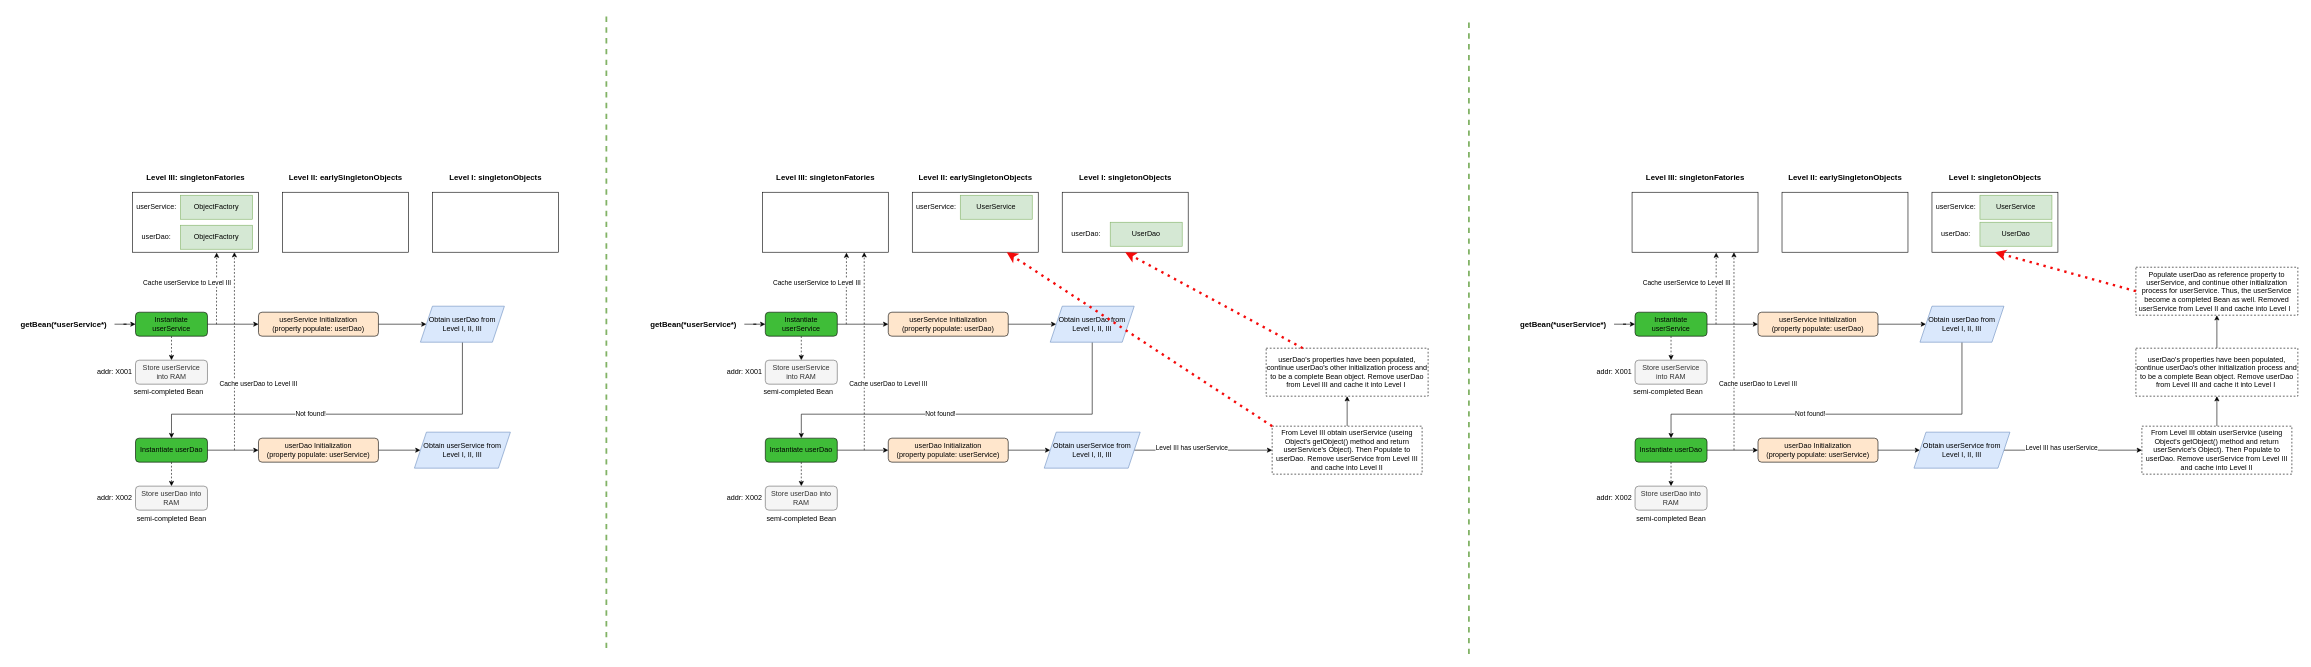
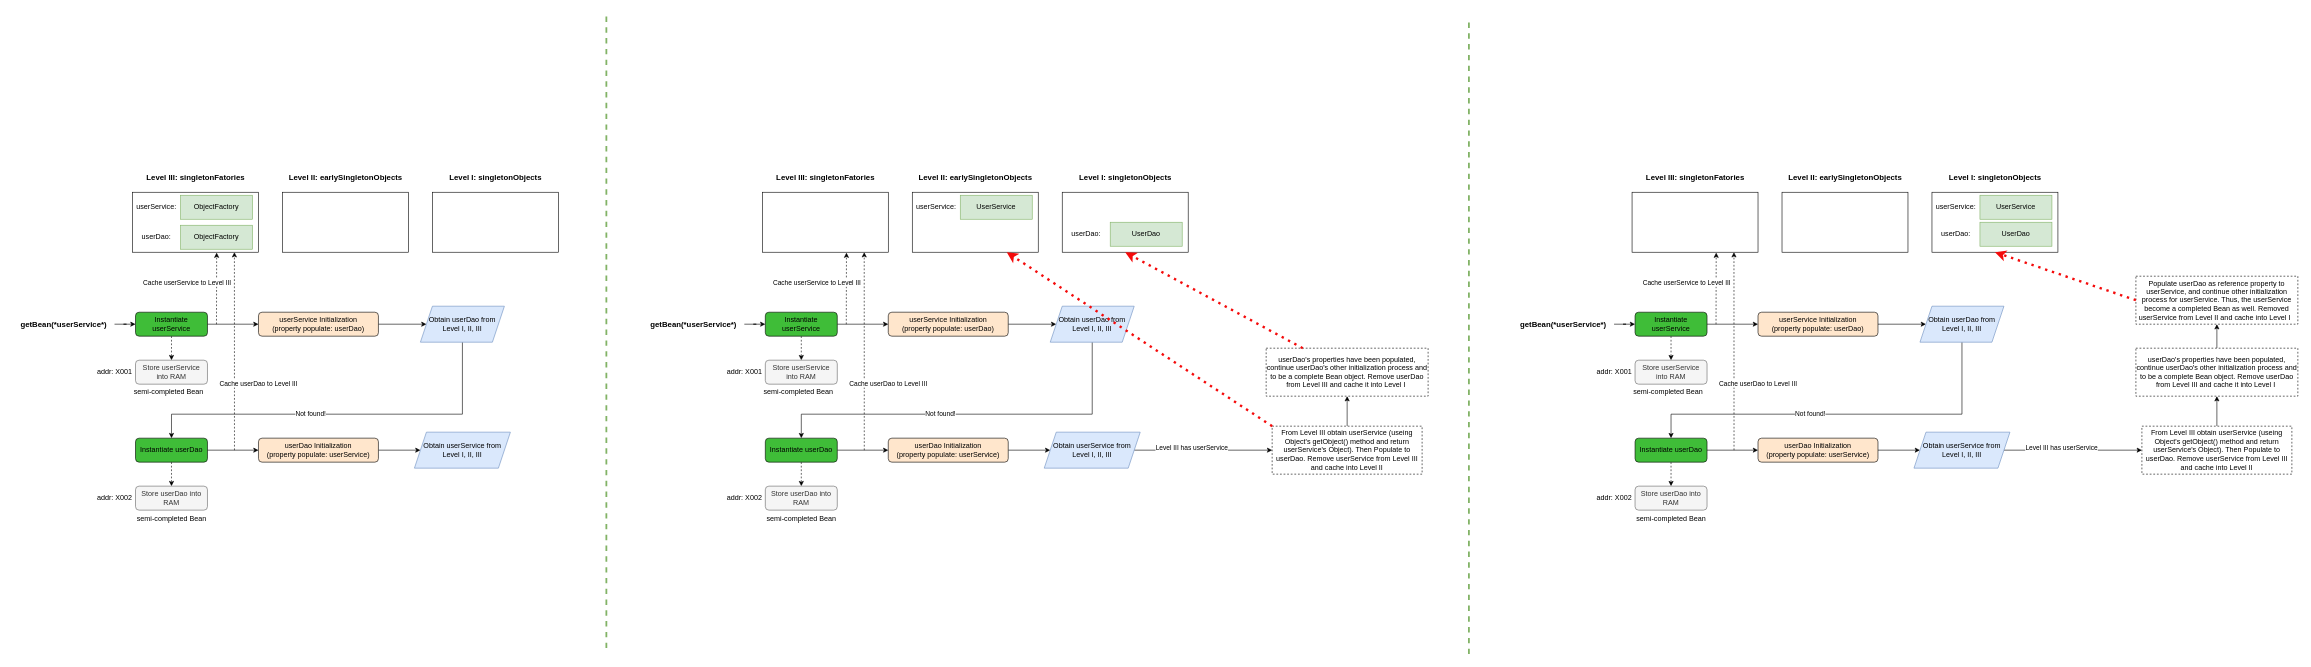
- <mxCell id="123" value="Populate userDao as reference property to userService, and continue other initialization process for userService. Thus, the userService become a completed Bean as well. Removed userService from Level II and cache into Level I&amp;nbsp;&amp;nbsp;" style="rounded=0;whiteSpace=wrap;html=1;dashed=1;" vertex="1" parent="1"><mxGeometry x="3560" y="445" width="270" height="80" as="geometry" /></mxCell>
+ <mxCell id="123" value="Populate userDao as reference property to userService, and continue other initialization process for userService. Thus, the userService become a completed Bean as well. Removed userService from Level II and cache into Level I&amp;nbsp;&amp;nbsp;" style="rounded=0;whiteSpace=wrap;html=1;dashed=1;" vertex="1" parent="1"><mxGeometry x="3560" y="460" width="270" height="80" as="geometry" /></mxCell>
